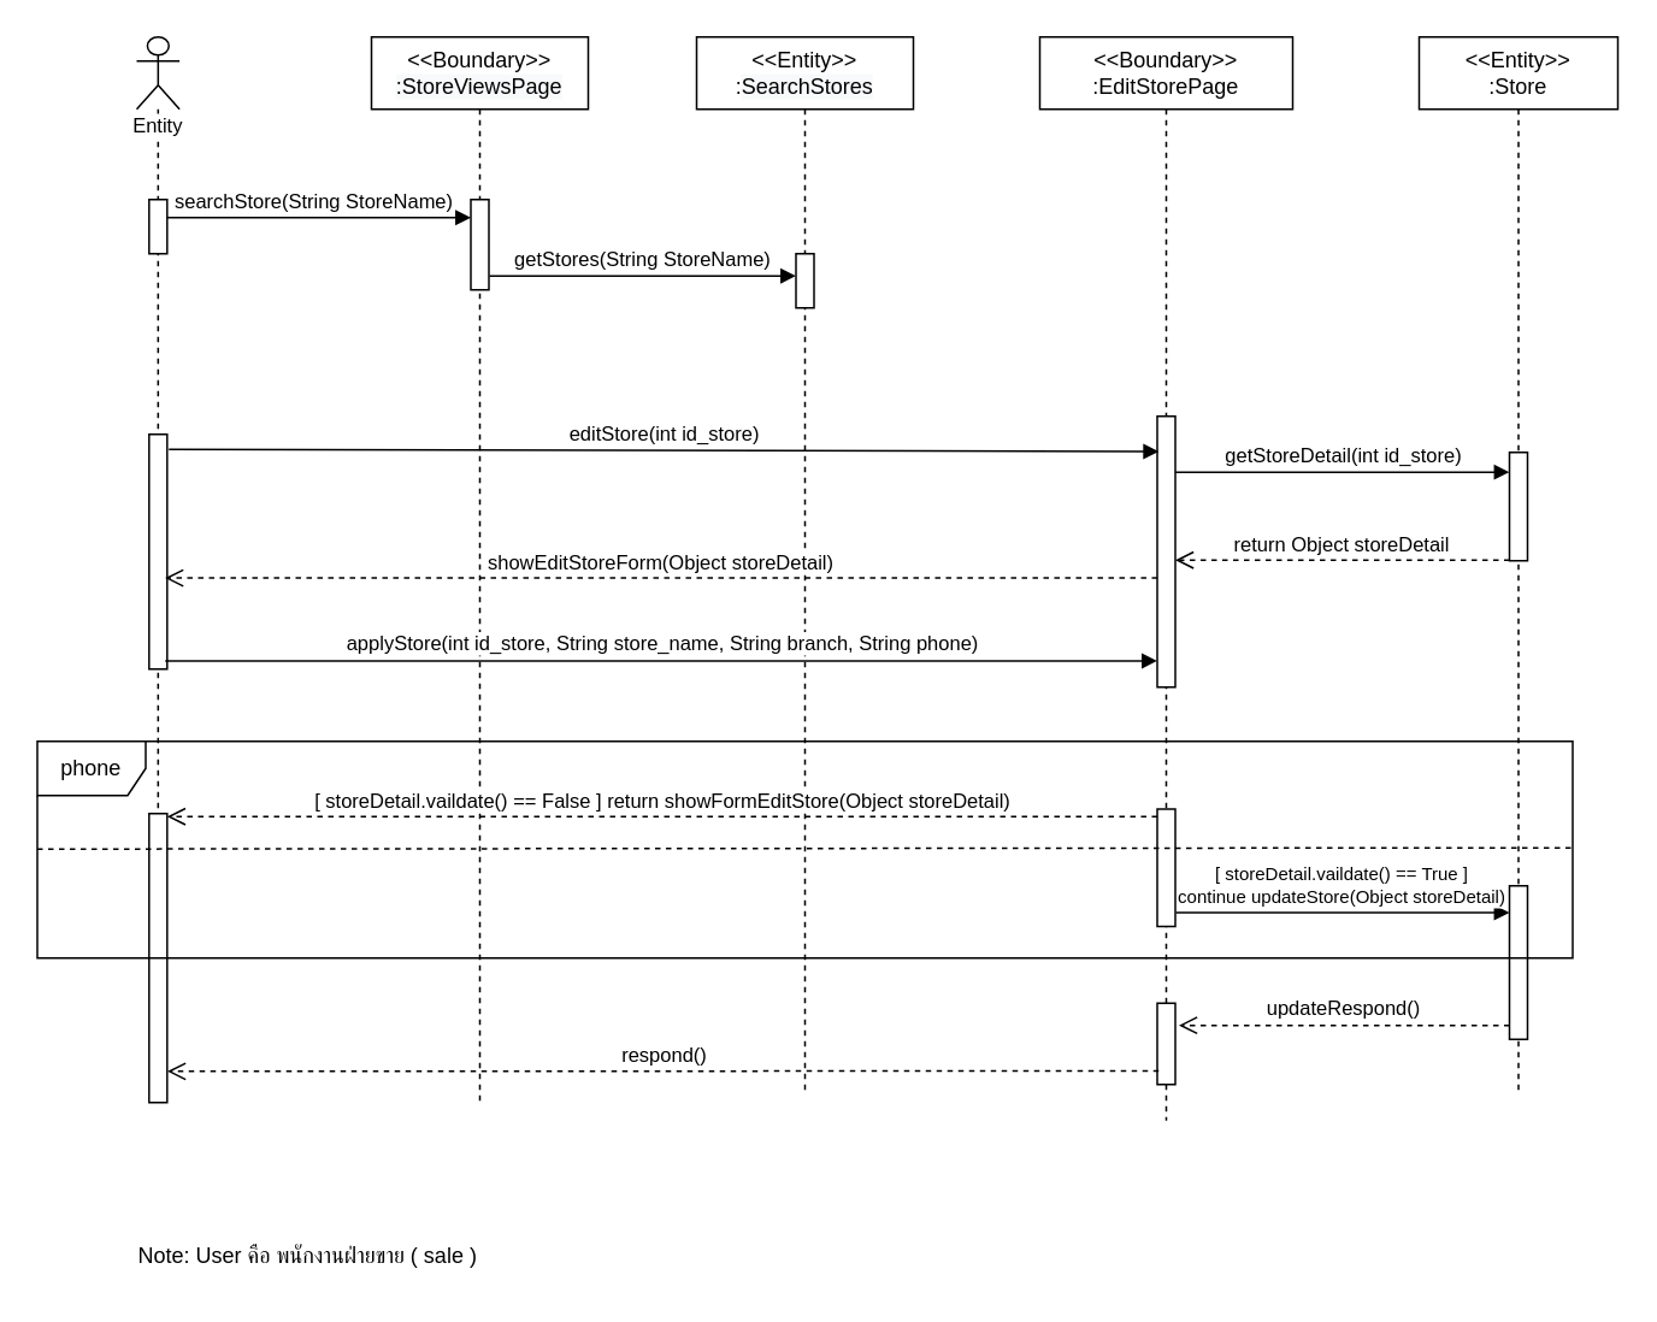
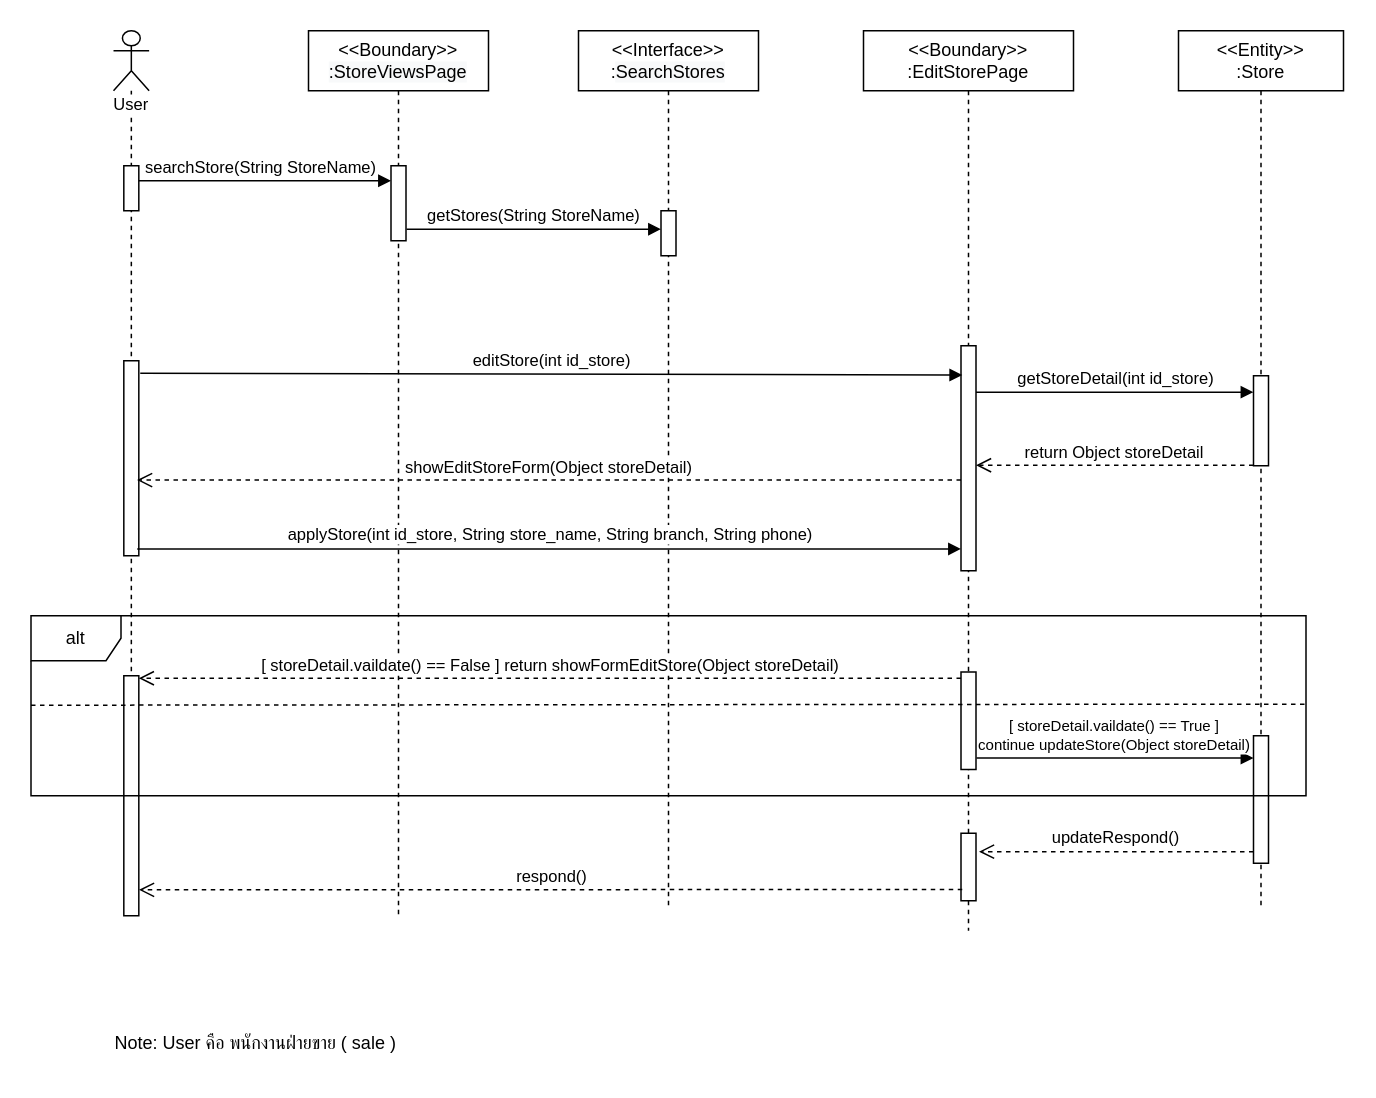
- <mxCell id="9" value="&amp;lt;&amp;lt;Entity&amp;gt;&amp;gt;&lt;br&gt;:&lt;span style=&quot;background-color: rgb(248 , 249 , 250)&quot;&gt;SearchStores&lt;/span&gt;" style="shape=umlLifeline;perimeter=lifelinePerimeter;whiteSpace=wrap;html=1;container=1;collapsible=0;recursiveResize=0;outlineConnect=0;" parent="1" vertex="1"><mxGeometry x="385" y="20" width="120" height="585" as="geometry" /></mxCell>
+ <mxCell id="9" value="&amp;lt;&amp;lt;Interface&amp;gt;&amp;gt;&lt;br&gt;:&lt;span style=&quot;background-color: rgb(248 , 249 , 250)&quot;&gt;SearchStores&lt;/span&gt;" style="shape=umlLifeline;perimeter=lifelinePerimeter;whiteSpace=wrap;html=1;container=1;collapsible=0;recursiveResize=0;outlineConnect=0;" parent="1" vertex="1"><mxGeometry x="385" y="20" width="120" height="585" as="geometry" /></mxCell>
- <mxCell id="12" value="Entity" style="shape=umlLifeline;participant=umlActor;perimeter=lifelinePerimeter;whiteSpace=wrap;html=1;container=1;collapsible=0;recursiveResize=0;verticalAlign=top;spacingTop=36;labelBackgroundColor=#ffffff;outlineConnect=0;strokeWidth=1;fontSize=11;size=40;" parent="1" vertex="1"><mxGeometry x="75.01" y="20" width="23.75" height="590" as="geometry" /></mxCell>
+ <mxCell id="12" value="User" style="shape=umlLifeline;participant=umlActor;perimeter=lifelinePerimeter;whiteSpace=wrap;html=1;container=1;collapsible=0;recursiveResize=0;verticalAlign=top;spacingTop=36;labelBackgroundColor=#ffffff;outlineConnect=0;strokeWidth=1;fontSize=11;size=40;" parent="1" vertex="1"><mxGeometry x="75.01" y="20" width="23.75" height="590" as="geometry" /></mxCell>
- <mxCell id="29" value="phone" style="shape=umlFrame;whiteSpace=wrap;html=1;" parent="1" vertex="1"><mxGeometry x="20" y="410" width="850" height="120" as="geometry" /></mxCell>
+ <mxCell id="29" value="alt" style="shape=umlFrame;whiteSpace=wrap;html=1;" parent="1" vertex="1"><mxGeometry x="20" y="410" width="850" height="120" as="geometry" /></mxCell>
